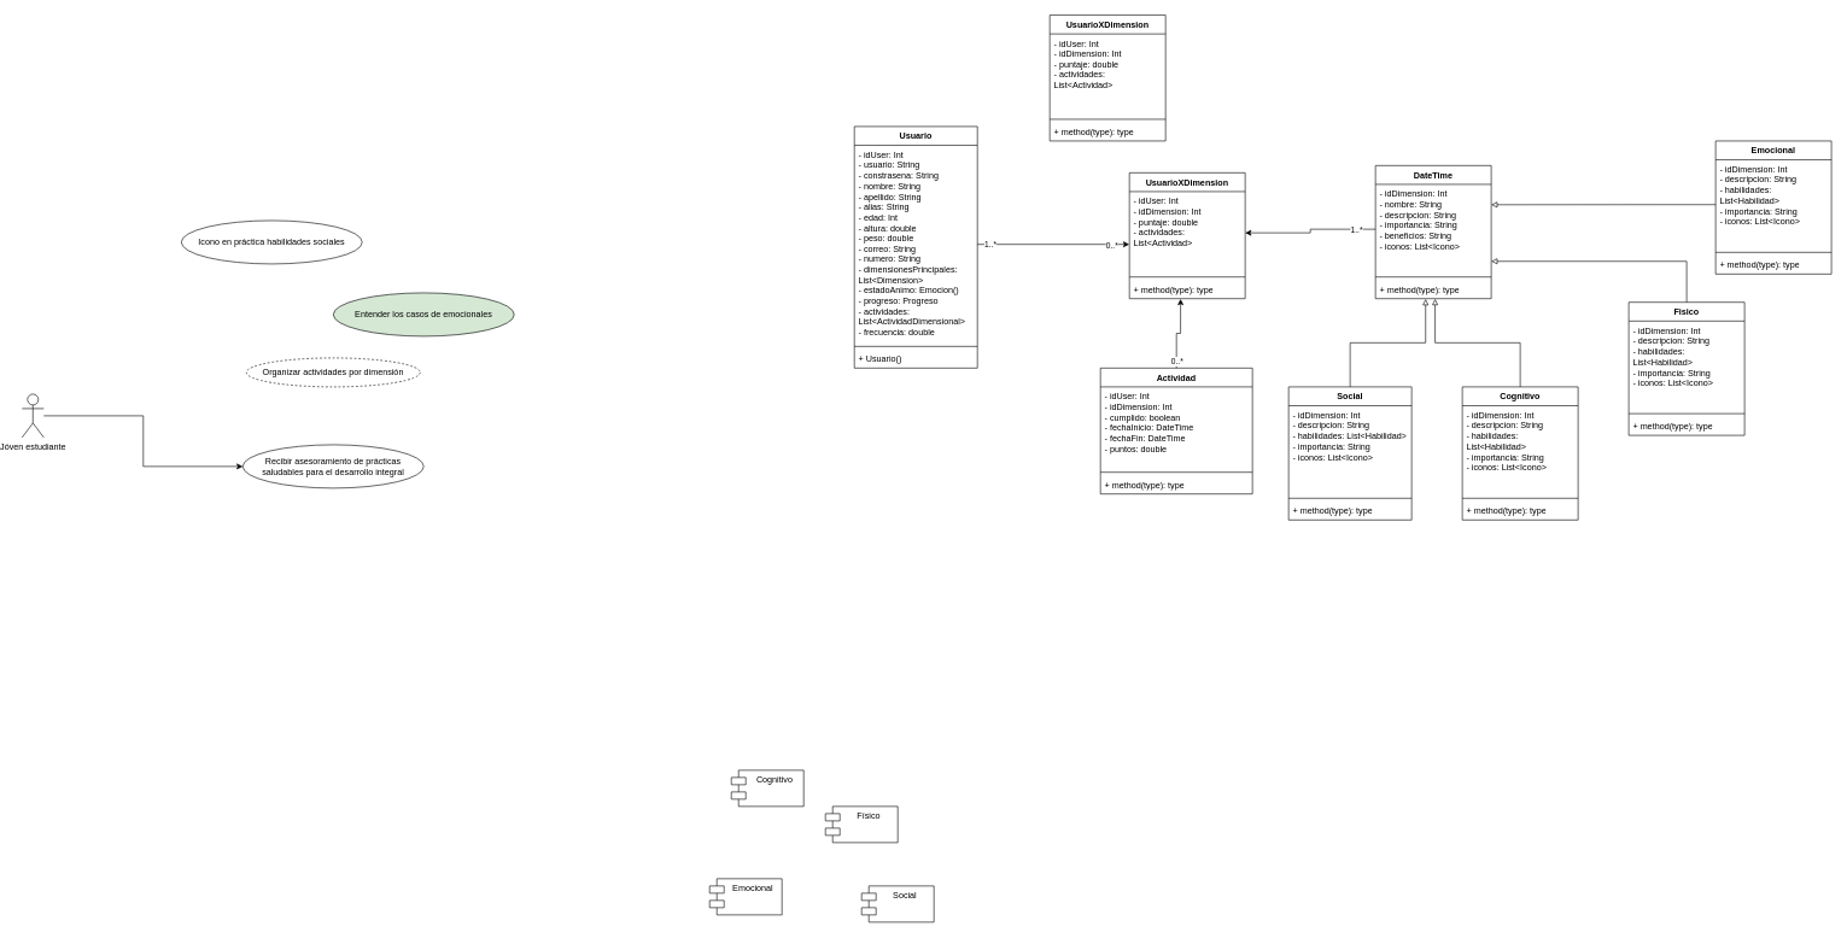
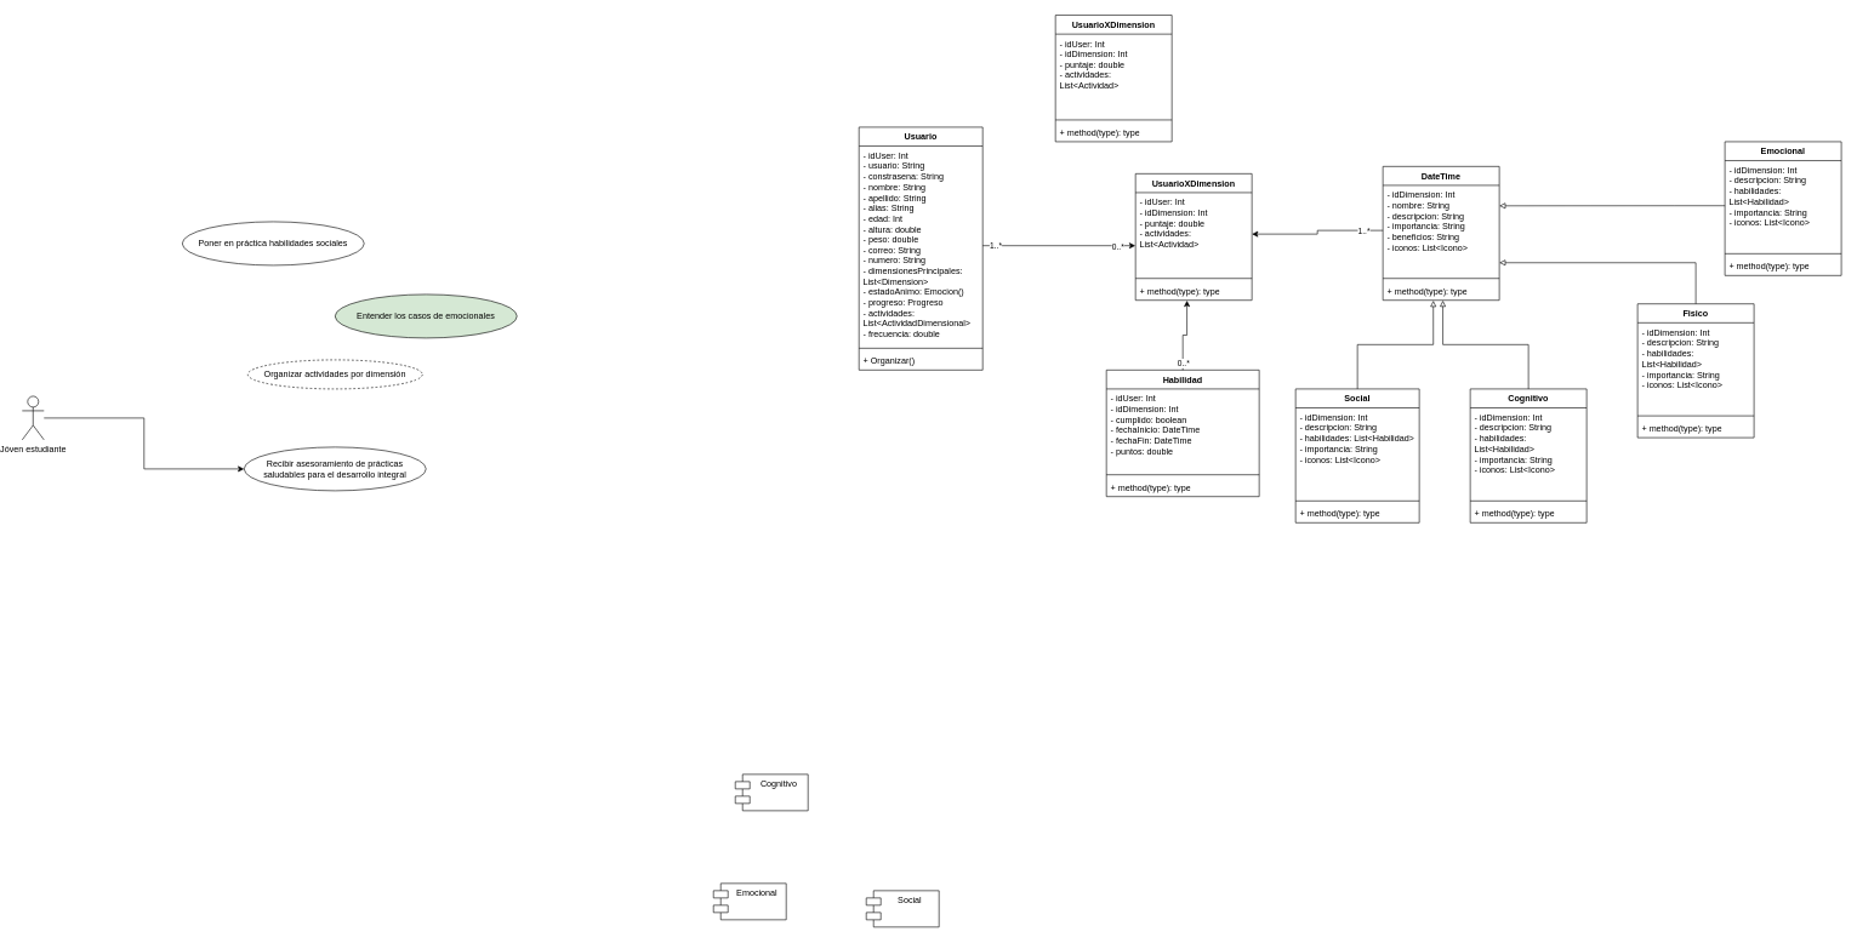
- <mxCell id="6" value="Icono en práctica habilidades sociales" style="ellipse;whiteSpace=wrap;html=1;" vertex="1" parent="1"><mxGeometry x="240" y="304" width="250" height="60" as="geometry" /></mxCell>
+ <mxCell id="6" value="Poner en práctica habilidades sociales" style="ellipse;whiteSpace=wrap;html=1;" vertex="1" parent="1"><mxGeometry x="240" y="304" width="250" height="60" as="geometry" /></mxCell>
- <mxCell id="15" value="+ Usuario()" style="text;strokeColor=none;fillColor=none;align=left;verticalAlign=top;spacingLeft=4;spacingRight=4;overflow=hidden;rotatable=0;points=[[0,0.5],[1,0.5]];portConstraint=eastwest;whiteSpace=wrap;html=1;" vertex="1" parent="12"><mxGeometry y="308" width="170" height="26" as="geometry" /></mxCell>
+ <mxCell id="15" value="+ Organizar()" style="text;strokeColor=none;fillColor=none;align=left;verticalAlign=top;spacingLeft=4;spacingRight=4;overflow=hidden;rotatable=0;points=[[0,0.5],[1,0.5]];portConstraint=eastwest;whiteSpace=wrap;html=1;" vertex="1" parent="12"><mxGeometry y="308" width="170" height="26" as="geometry" /></mxCell>
- <mxCell id="24" value="Actividad" style="swimlane;fontStyle=1;align=center;verticalAlign=top;childLayout=stackLayout;horizontal=1;startSize=26;horizontalStack=0;resizeParent=1;resizeParentMax=0;resizeLast=0;collapsible=1;marginBottom=0;whiteSpace=wrap;html=1;" vertex="1" parent="1"><mxGeometry x="1510" y="508" width="210" height="174" as="geometry" /></mxCell>
+ <mxCell id="24" value="Habilidad" style="swimlane;fontStyle=1;align=center;verticalAlign=top;childLayout=stackLayout;horizontal=1;startSize=26;horizontalStack=0;resizeParent=1;resizeParentMax=0;resizeLast=0;collapsible=1;marginBottom=0;whiteSpace=wrap;html=1;" vertex="1" parent="1"><mxGeometry x="1510" y="508" width="210" height="174" as="geometry" /></mxCell>
- <mxCell id="10" value="Físico" style="shape=module;align=left;spacingLeft=20;align=center;verticalAlign=top;whiteSpace=wrap;html=1;" vertex="1" parent="1"><mxGeometry x="1130" y="1114" width="100" height="50" as="geometry" /></mxCell>
